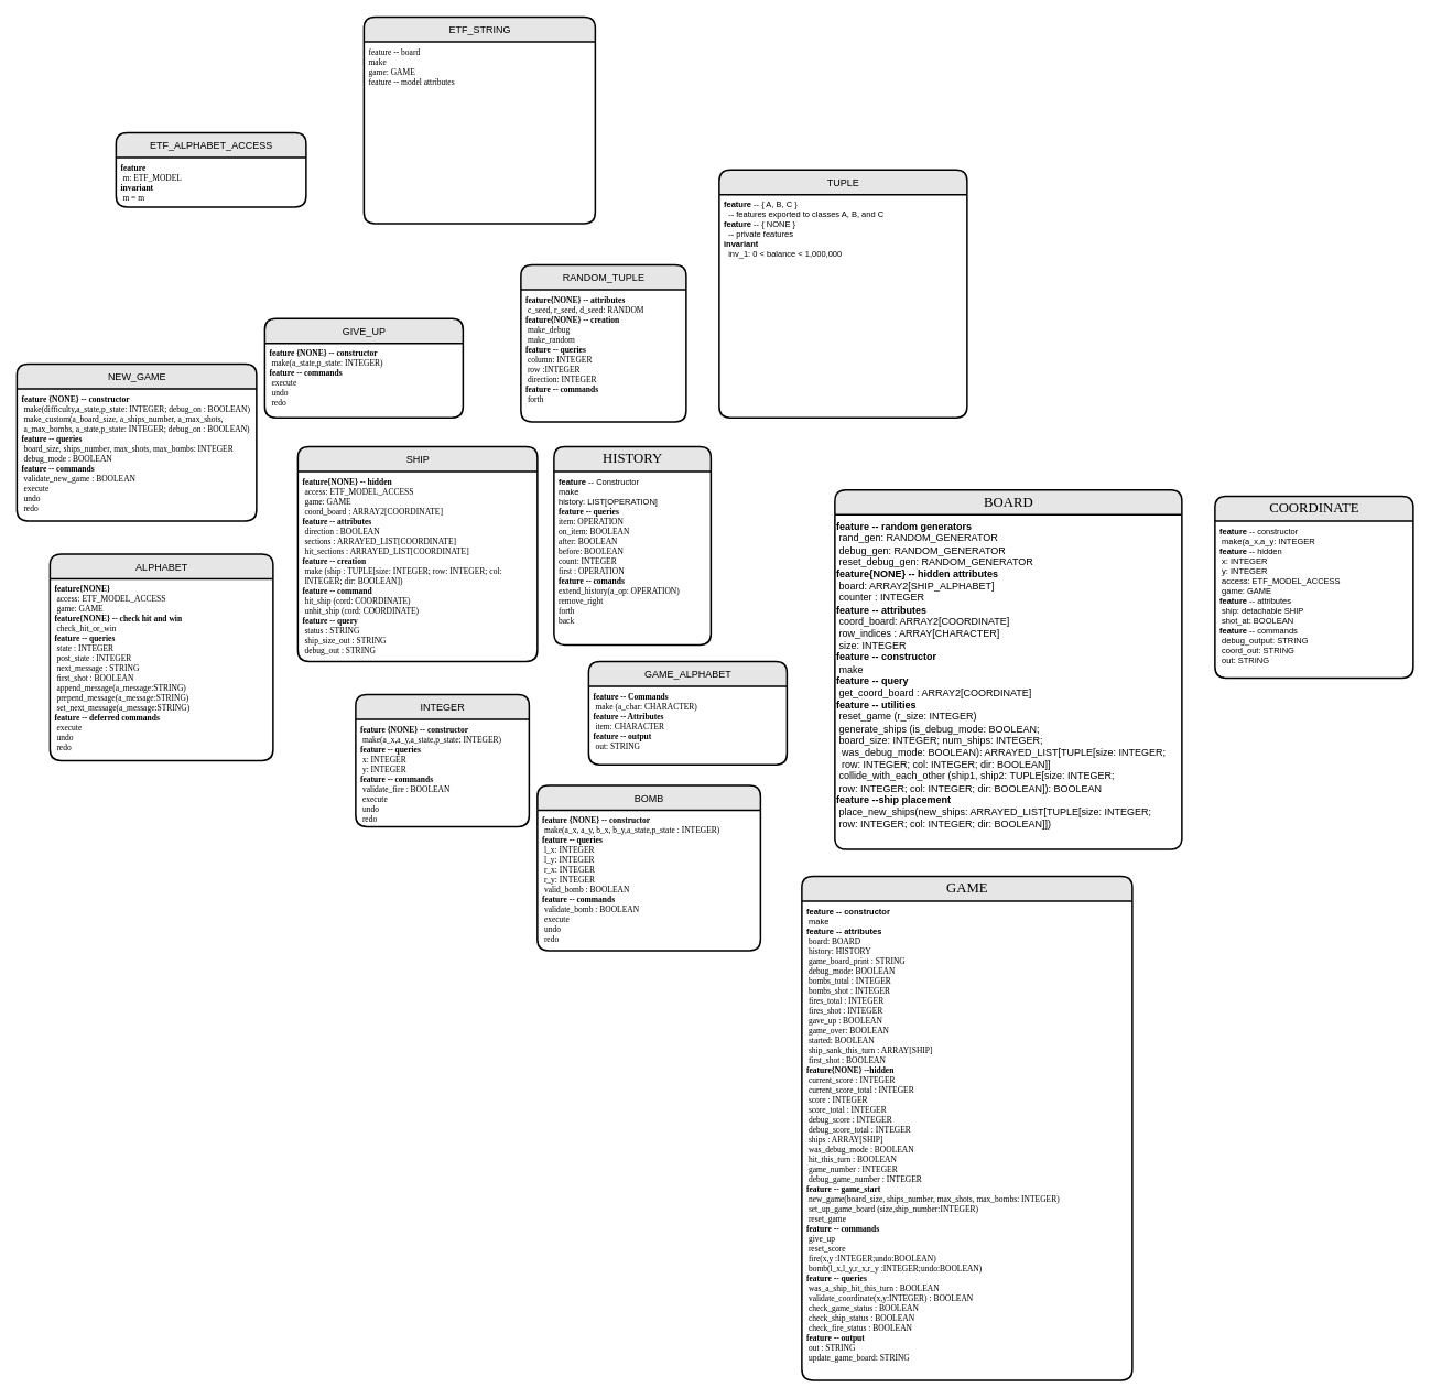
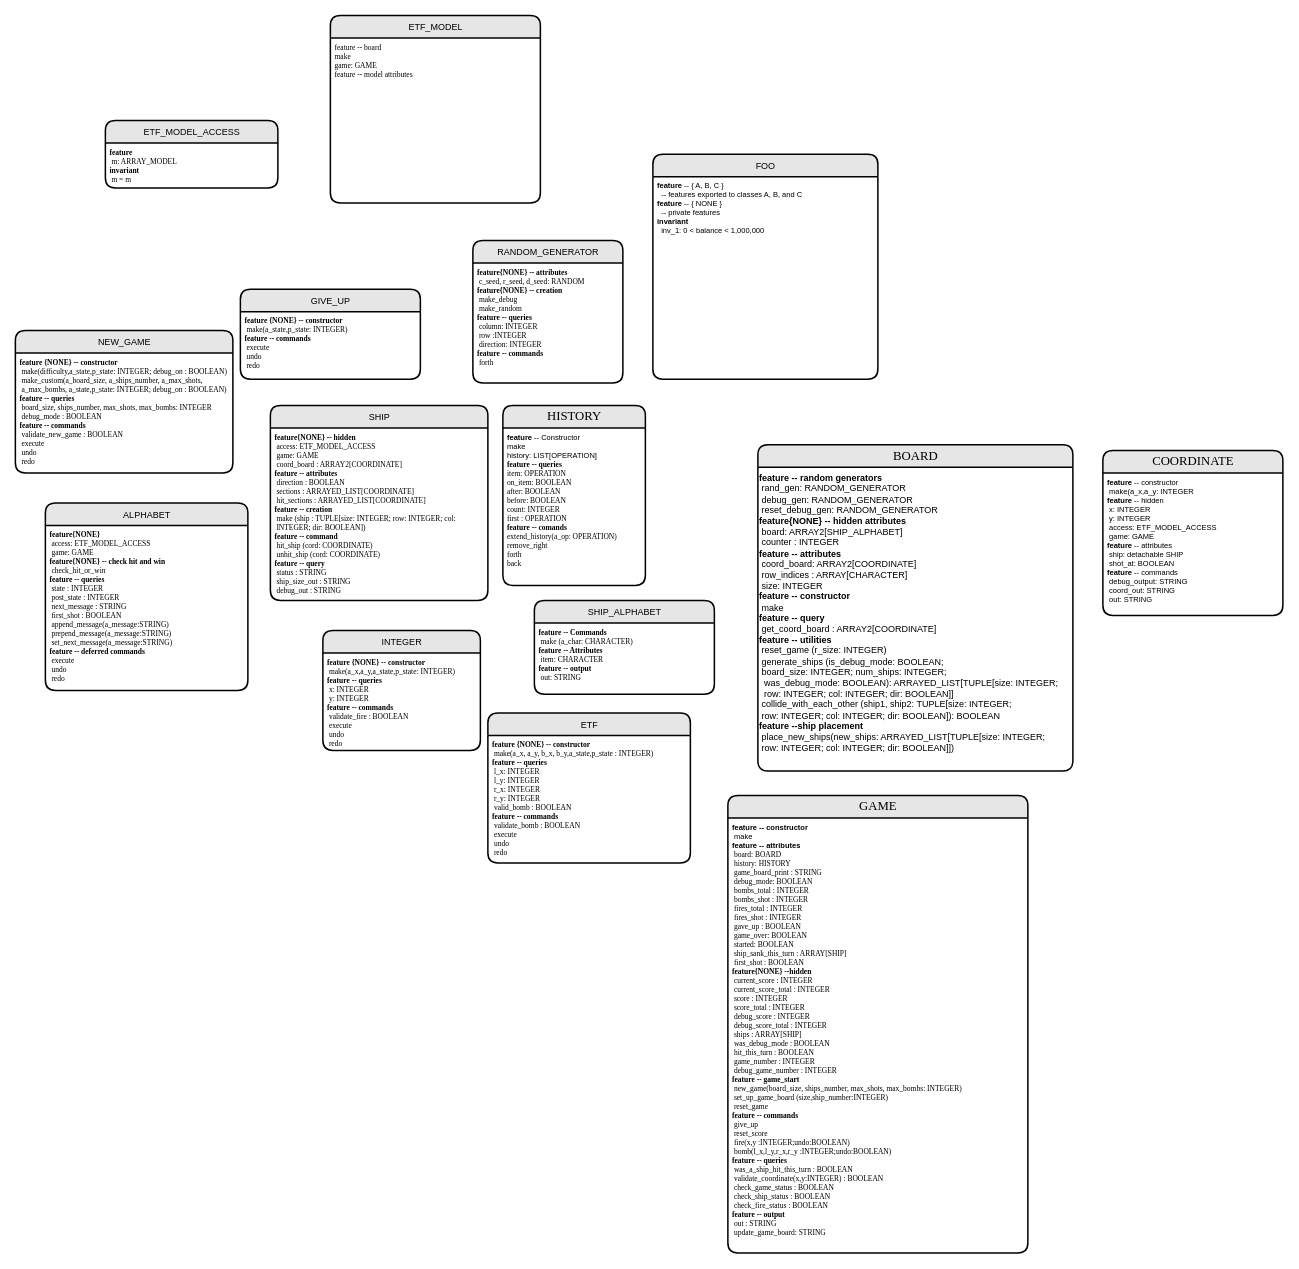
- <mxCell id="30" value="&lt;font style=&quot;font-size: 12px&quot; face=&quot;Helvetica&quot;&gt;ETF_STRING&lt;/font&gt;" style="swimlane;html=1;childLayout=stackLayout;horizontal=1;startSize=30;horizontalStack=0;fillColor=#E6E6E6;fontColor=#000000;rounded=1;fontSize=17;fontStyle=0;strokeWidth=2;resizeParent=0;resizeLast=1;shadow=0;dashed=0;align=center;fontFamily=Verdena;" vertex="1" parent="1"><mxGeometry x="440" y="20" width="280" height="250" as="geometry" /></mxCell>
+ <mxCell id="30" value="&lt;font style=&quot;font-size: 12px&quot; face=&quot;Helvetica&quot;&gt;ETF_MODEL&lt;/font&gt;" style="swimlane;html=1;childLayout=stackLayout;horizontal=1;startSize=30;horizontalStack=0;fillColor=#E6E6E6;fontColor=#000000;rounded=1;fontSize=17;fontStyle=0;strokeWidth=2;resizeParent=0;resizeLast=1;shadow=0;dashed=0;align=center;fontFamily=Verdena;" vertex="1" parent="1"><mxGeometry x="440" y="20" width="280" height="250" as="geometry" /></mxCell>
- <mxCell id="28" value="&lt;font style=&quot;font-size: 12px&quot; face=&quot;Helvetica&quot;&gt;ETF_ALPHABET_ACCESS&lt;/font&gt;" style="swimlane;html=1;childLayout=stackLayout;horizontal=1;startSize=30;horizontalStack=0;fillColor=#E6E6E6;fontColor=#000000;rounded=1;fontSize=17;fontStyle=0;strokeWidth=2;resizeParent=0;resizeLast=1;shadow=0;dashed=0;align=center;fontFamily=Verdena;" vertex="1" parent="1"><mxGeometry x="140" y="160" width="230" height="90" as="geometry" /></mxCell>
+ <mxCell id="28" value="&lt;font style=&quot;font-size: 12px&quot; face=&quot;Helvetica&quot;&gt;ETF_MODEL_ACCESS&lt;/font&gt;" style="swimlane;html=1;childLayout=stackLayout;horizontal=1;startSize=30;horizontalStack=0;fillColor=#E6E6E6;fontColor=#000000;rounded=1;fontSize=17;fontStyle=0;strokeWidth=2;resizeParent=0;resizeLast=1;shadow=0;dashed=0;align=center;fontFamily=Verdena;" vertex="1" parent="1"><mxGeometry x="140" y="160" width="230" height="90" as="geometry" /></mxCell>
- <mxCell id="6" value="&lt;font style=&quot;font-size: 12px&quot; face=&quot;Helvetica&quot;&gt;TUPLE&lt;/font&gt;" style="swimlane;html=1;childLayout=stackLayout;horizontal=1;startSize=30;horizontalStack=0;fillColor=#E6E6E6;fontColor=#000000;rounded=1;fontSize=17;fontStyle=0;strokeWidth=2;resizeParent=0;resizeLast=1;shadow=0;dashed=0;align=center;fontFamily=Verdena;" parent="1" vertex="1"><mxGeometry y="205" width="300" height="300" as="geometry" x="870" /></mxCell>
+ <mxCell id="6" value="&lt;font style=&quot;font-size: 12px&quot; face=&quot;Helvetica&quot;&gt;FOO&lt;/font&gt;" style="swimlane;html=1;childLayout=stackLayout;horizontal=1;startSize=30;horizontalStack=0;fillColor=#E6E6E6;fontColor=#000000;rounded=1;fontSize=17;fontStyle=0;strokeWidth=2;resizeParent=0;resizeLast=1;shadow=0;dashed=0;align=center;fontFamily=Verdena;" parent="1" vertex="1"><mxGeometry y="205" width="300" height="300" as="geometry" x="870" /></mxCell>
- <mxCell id="29" value="&lt;div&gt;&lt;b&gt;feature&lt;/b&gt;&lt;/div&gt;&lt;div&gt;&amp;nbsp;m: ETF_MODEL&lt;/div&gt;&lt;div&gt;&lt;div&gt;&lt;b&gt;invariant&lt;/b&gt;&lt;/div&gt;&lt;div&gt;&amp;nbsp;m = m&lt;/div&gt;&lt;/div&gt;" style="whiteSpace=wrap;html=1;align=left;strokeColor=none;fillColor=none;spacingLeft=4;fontSize=10;verticalAlign=top;resizable=0;rotatable=0;part=1;fontFamily=Verdena;" vertex="1" parent="28"><mxGeometry y="30" width="230" height="60" as="geometry" /></mxCell>
+ <mxCell id="29" value="&lt;div&gt;&lt;b&gt;feature&lt;/b&gt;&lt;/div&gt;&lt;div&gt;&amp;nbsp;m: ARRAY_MODEL&lt;/div&gt;&lt;div&gt;&lt;div&gt;&lt;b&gt;invariant&lt;/b&gt;&lt;/div&gt;&lt;div&gt;&amp;nbsp;m = m&lt;/div&gt;&lt;/div&gt;" style="whiteSpace=wrap;html=1;align=left;strokeColor=none;fillColor=none;spacingLeft=4;fontSize=10;verticalAlign=top;resizable=0;rotatable=0;part=1;fontFamily=Verdena;" vertex="1" parent="28"><mxGeometry y="30" width="230" height="60" as="geometry" /></mxCell>
- <mxCell id="10" value="&lt;font style=&quot;font-size: 12px&quot; face=&quot;Helvetica&quot;&gt;RANDOM_TUPLE&lt;/font&gt;" style="swimlane;html=1;childLayout=stackLayout;horizontal=1;startSize=30;horizontalStack=0;fillColor=#E6E6E6;fontColor=#000000;rounded=1;fontSize=17;fontStyle=0;strokeWidth=2;resizeParent=0;resizeLast=1;shadow=0;dashed=0;align=center;fontFamily=Verdena;" vertex="1" parent="1"><mxGeometry x="630" y="320" width="200" height="190" as="geometry" /></mxCell>
+ <mxCell id="10" value="&lt;font style=&quot;font-size: 12px&quot; face=&quot;Helvetica&quot;&gt;RANDOM_GENERATOR&lt;/font&gt;" style="swimlane;html=1;childLayout=stackLayout;horizontal=1;startSize=30;horizontalStack=0;fillColor=#E6E6E6;fontColor=#000000;rounded=1;fontSize=17;fontStyle=0;strokeWidth=2;resizeParent=0;resizeLast=1;shadow=0;dashed=0;align=center;fontFamily=Verdena;" vertex="1" parent="1"><mxGeometry x="630" y="320" width="200" height="190" as="geometry" /></mxCell>
- <mxCell id="16" value="&lt;font style=&quot;font-size: 12px&quot; face=&quot;Helvetica&quot;&gt;GAME_ALPHABET&lt;/font&gt;" style="swimlane;html=1;childLayout=stackLayout;horizontal=1;startSize=30;horizontalStack=0;fillColor=#E6E6E6;fontColor=#000000;rounded=1;fontSize=17;fontStyle=0;strokeWidth=2;resizeParent=0;resizeLast=1;shadow=0;dashed=0;align=center;fontFamily=Verdena;" vertex="1" parent="1"><mxGeometry x="712" y="800" width="240" height="125" as="geometry" /></mxCell>
+ <mxCell id="16" value="&lt;font style=&quot;font-size: 12px&quot; face=&quot;Helvetica&quot;&gt;SHIP_ALPHABET&lt;/font&gt;" style="swimlane;html=1;childLayout=stackLayout;horizontal=1;startSize=30;horizontalStack=0;fillColor=#E6E6E6;fontColor=#000000;rounded=1;fontSize=17;fontStyle=0;strokeWidth=2;resizeParent=0;resizeLast=1;shadow=0;dashed=0;align=center;fontFamily=Verdena;" vertex="1" parent="1"><mxGeometry x="712" y="800" width="240" height="125" as="geometry" /></mxCell>
- <mxCell id="18" value="&lt;font face=&quot;Helvetica&quot;&gt;&lt;span style=&quot;font-size: 12px&quot;&gt;BOMB&lt;/span&gt;&lt;/font&gt;" style="swimlane;html=1;childLayout=stackLayout;horizontal=1;startSize=30;horizontalStack=0;fillColor=#E6E6E6;fontColor=#000000;rounded=1;fontSize=17;fontStyle=0;strokeWidth=2;resizeParent=0;resizeLast=1;shadow=0;dashed=0;align=center;fontFamily=Verdena;" vertex="1" parent="1"><mxGeometry x="650" y="950" width="270" height="200" as="geometry" /></mxCell>
+ <mxCell id="18" value="&lt;font face=&quot;Helvetica&quot;&gt;&lt;span style=&quot;font-size: 12px&quot;&gt;ETF&lt;/span&gt;&lt;/font&gt;" style="swimlane;html=1;childLayout=stackLayout;horizontal=1;startSize=30;horizontalStack=0;fillColor=#E6E6E6;fontColor=#000000;rounded=1;fontSize=17;fontStyle=0;strokeWidth=2;resizeParent=0;resizeLast=1;shadow=0;dashed=0;align=center;fontFamily=Verdena;" vertex="1" parent="1"><mxGeometry x="650" y="950" width="270" height="200" as="geometry" /></mxCell>
